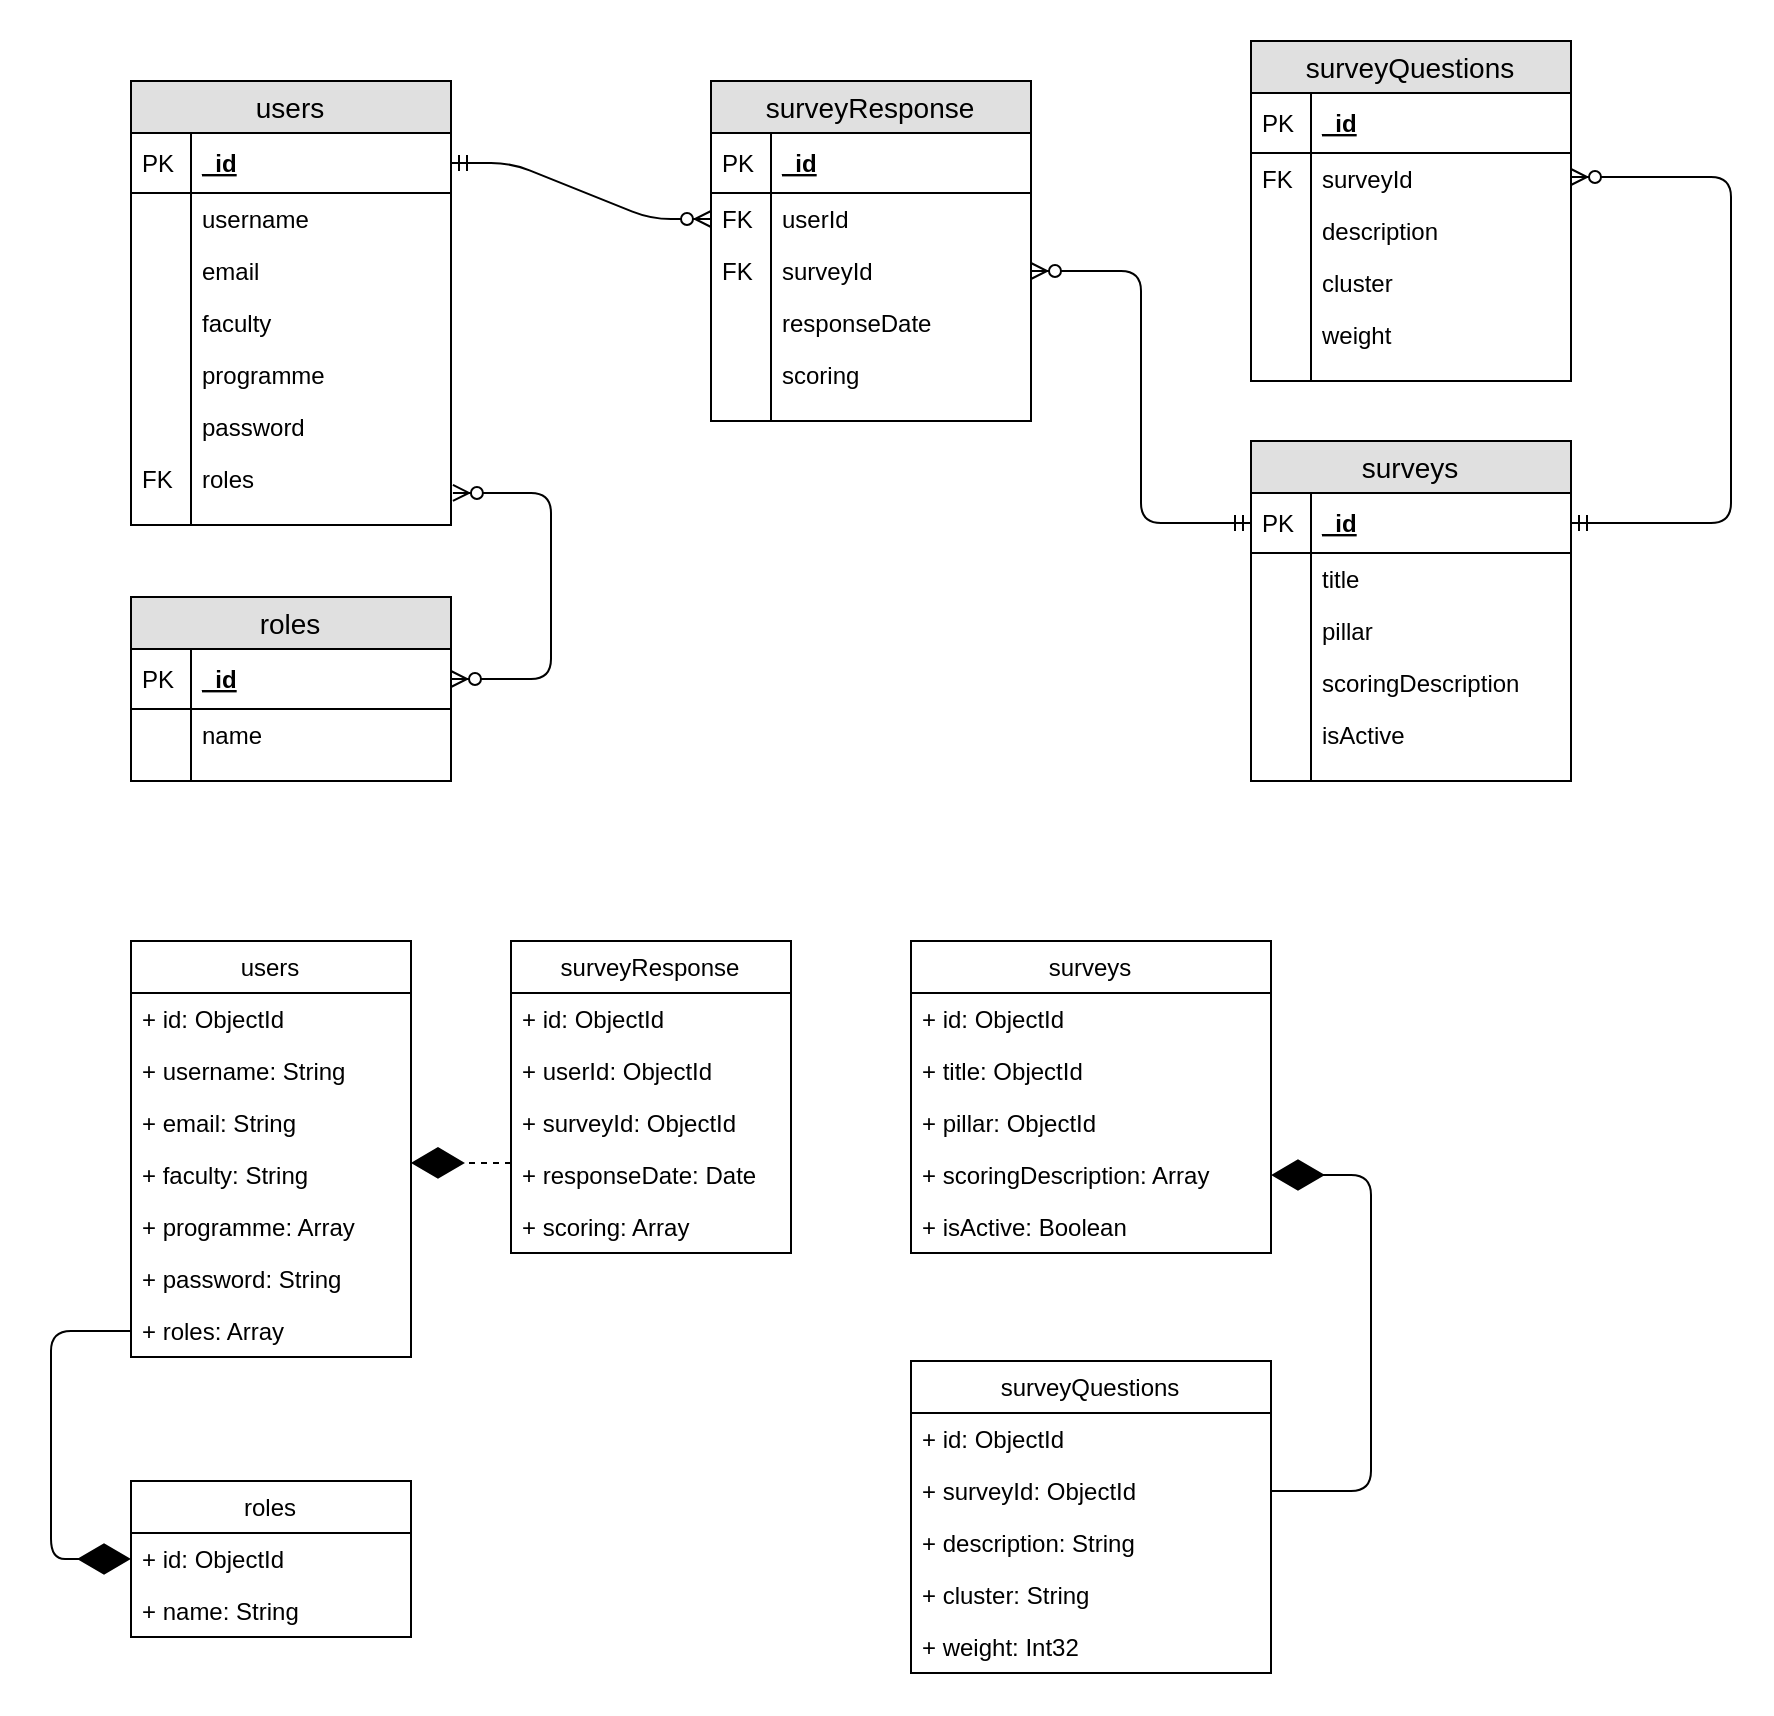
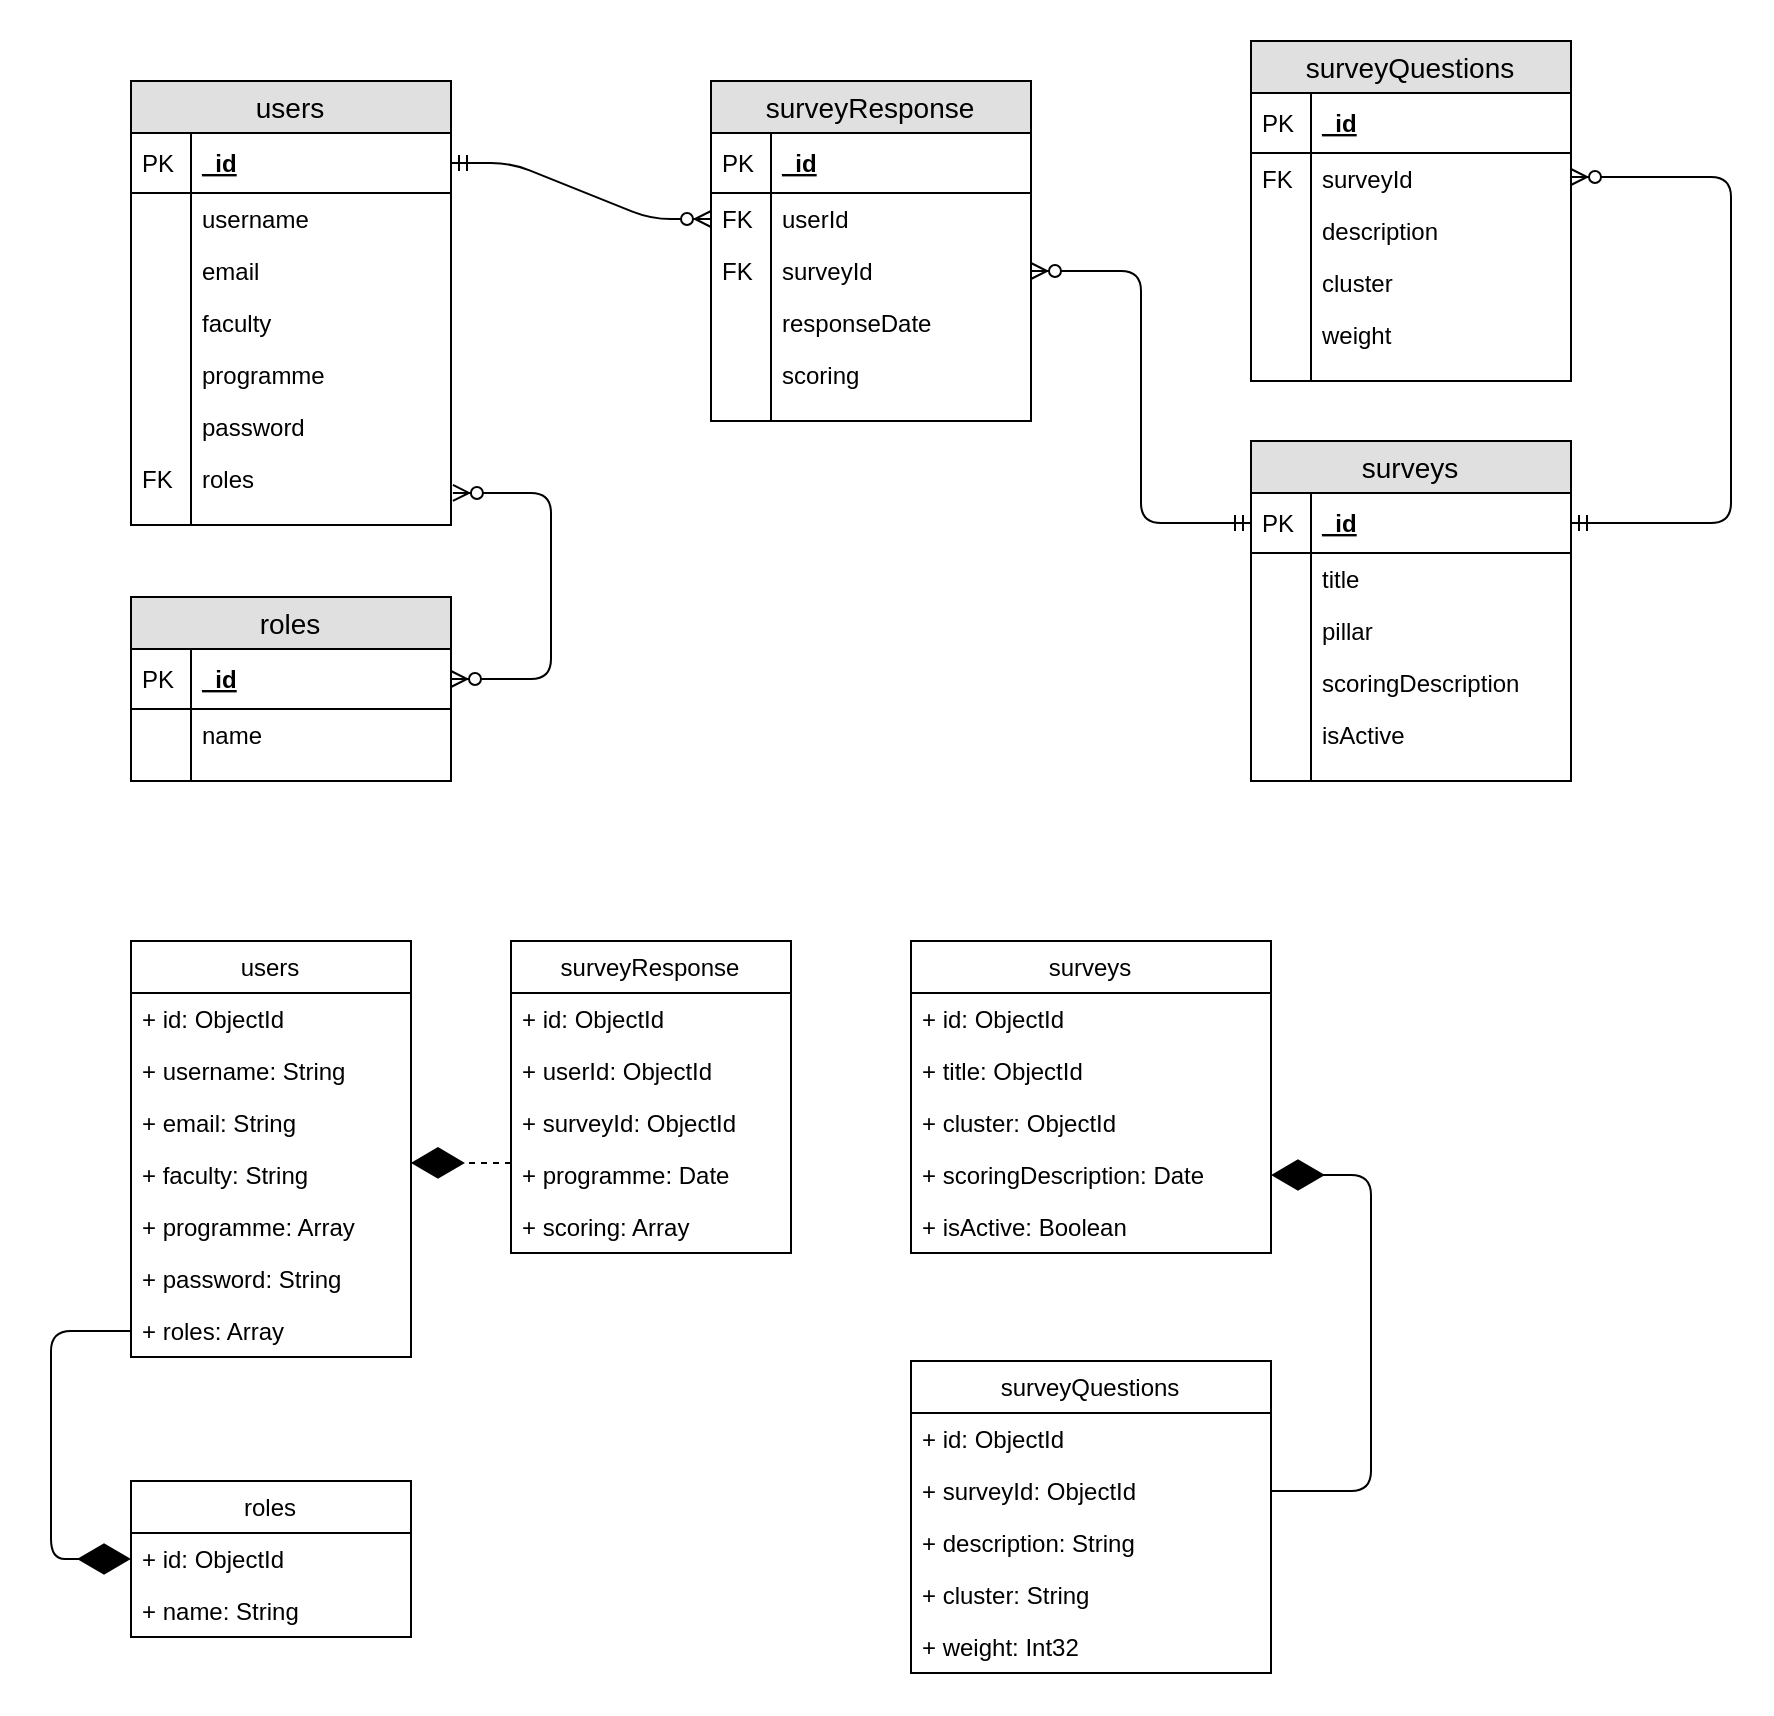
- <mxCell id="91" value="+ pillar: ObjectId" style="text;strokeColor=none;fillColor=none;align=left;verticalAlign=top;spacingLeft=4;spacingRight=4;overflow=hidden;rotatable=0;points=[[0,0.5],[1,0.5]];portConstraint=eastwest;" vertex="1" parent="88"><mxGeometry y="78" width="180" height="26" as="geometry" /></mxCell>
+ <mxCell id="91" value="+ cluster: ObjectId" style="text;strokeColor=none;fillColor=none;align=left;verticalAlign=top;spacingLeft=4;spacingRight=4;overflow=hidden;rotatable=0;points=[[0,0.5],[1,0.5]];portConstraint=eastwest;" vertex="1" parent="88"><mxGeometry y="78" width="180" height="26" as="geometry" /></mxCell>
- <mxCell id="85" value="+ responseDate: Date" style="text;strokeColor=none;fillColor=none;align=left;verticalAlign=top;spacingLeft=4;spacingRight=4;overflow=hidden;rotatable=0;points=[[0,0.5],[1,0.5]];portConstraint=eastwest;" vertex="1" parent="81"><mxGeometry y="104" width="140" height="26" as="geometry" /></mxCell>
+ <mxCell id="85" value="+ programme: Date" style="text;strokeColor=none;fillColor=none;align=left;verticalAlign=top;spacingLeft=4;spacingRight=4;overflow=hidden;rotatable=0;points=[[0,0.5],[1,0.5]];portConstraint=eastwest;" vertex="1" parent="81"><mxGeometry y="104" width="140" height="26" as="geometry" /></mxCell>
- <mxCell id="92" value="+ scoringDescription: Array" style="text;strokeColor=none;fillColor=none;align=left;verticalAlign=top;spacingLeft=4;spacingRight=4;overflow=hidden;rotatable=0;points=[[0,0.5],[1,0.5]];portConstraint=eastwest;" vertex="1" parent="88"><mxGeometry y="104" width="180" height="26" as="geometry" /></mxCell>
+ <mxCell id="92" value="+ scoringDescription: Date" style="text;strokeColor=none;fillColor=none;align=left;verticalAlign=top;spacingLeft=4;spacingRight=4;overflow=hidden;rotatable=0;points=[[0,0.5],[1,0.5]];portConstraint=eastwest;" vertex="1" parent="88"><mxGeometry y="104" width="180" height="26" as="geometry" /></mxCell>
